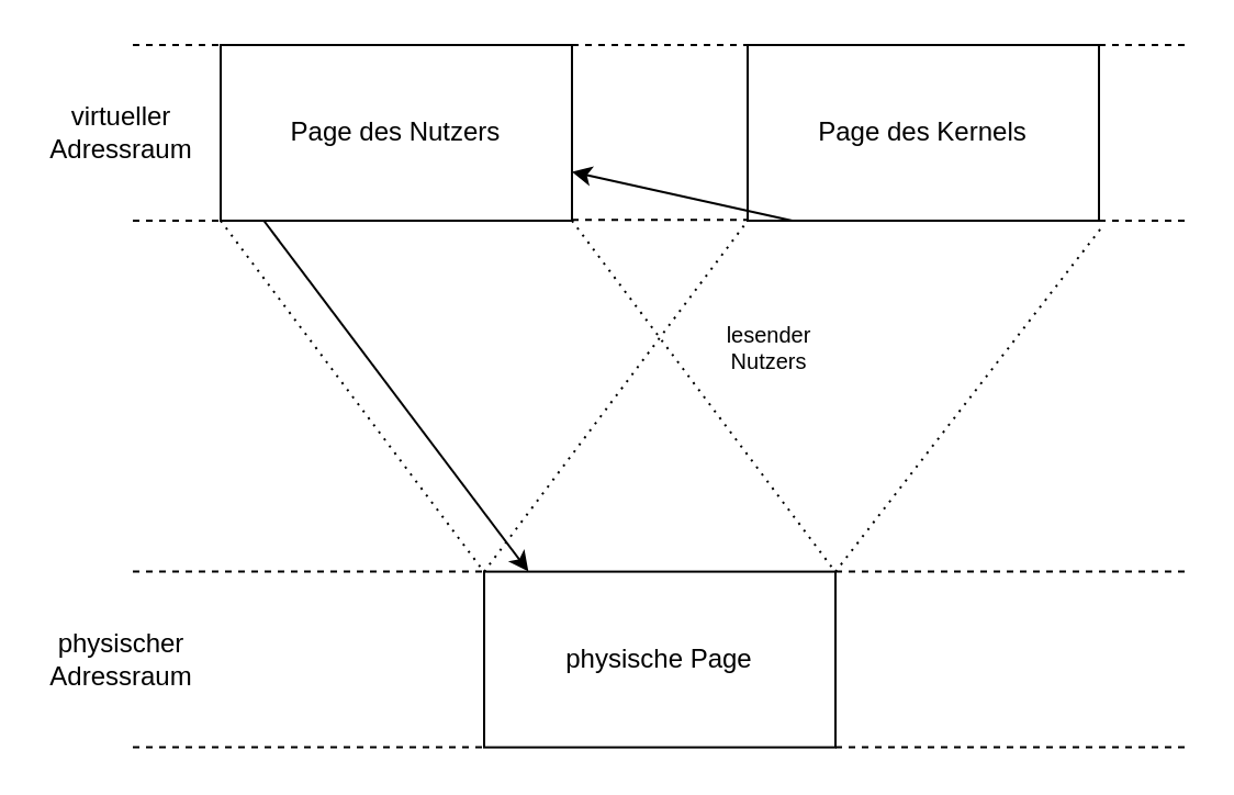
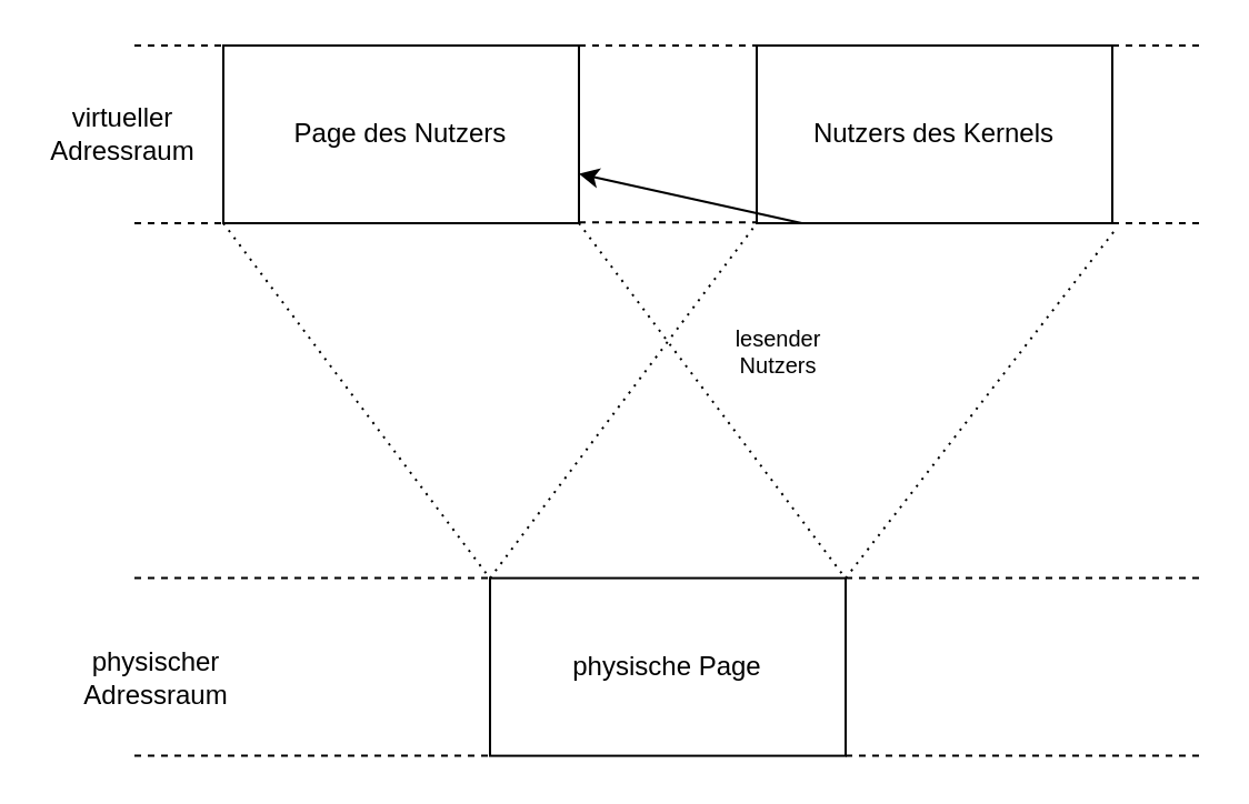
- <mxCell id="14" value="Page des Kernels" style="rounded=0;whiteSpace=wrap;html=1;" vertex="1" parent="1"><mxGeometry x="340" y="20" width="160" height="80" as="geometry" /></mxCell>
+ <mxCell id="14" value="Nutzers des Kernels" style="rounded=0;whiteSpace=wrap;html=1;" vertex="1" parent="1"><mxGeometry x="340" y="20" width="160" height="80" as="geometry" /></mxCell>
- <mxCell id="21" value="" style="endArrow=classic;html=1;strokeWidth=1;exitX=0.123;exitY=1;exitDx=0;exitDy=0;exitPerimeter=0;endFill=1;entryX=0.126;entryY=-0.001;entryDx=0;entryDy=0;entryPerimeter=0;" edge="1" parent="1" source="2" target="9"><mxGeometry width="50" height="50" relative="1" as="geometry"><mxPoint x="120" y="110" as="sourcePoint" /><mxPoint x="240" y="258" as="targetPoint" /></mxGeometry></mxCell>
- <mxCell id="4" value="physischer Adressraum" style="text;html=1;strokeColor=none;fillColor=none;align=center;verticalAlign=middle;whiteSpace=wrap;rounded=0;" vertex="1" parent="1"><mxGeometry x="20" y="284.8" width="70" height="30" as="geometry" /></mxCell>
+ <mxCell id="4" value="physischer Adressraum" style="text;html=1;strokeColor=none;fillColor=none;align=center;verticalAlign=middle;whiteSpace=wrap;rounded=0;" vertex="1" parent="1"><mxGeometry x="35" y="289.8" width="70" height="30" as="geometry" /></mxCell>
